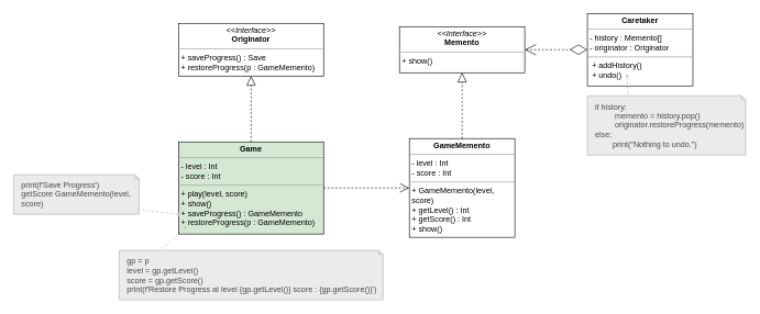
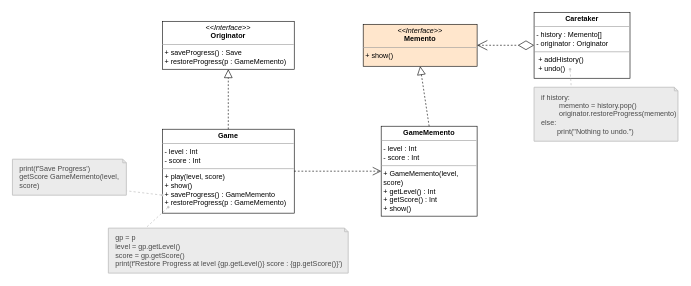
- <mxCell id="5" value="&lt;p style=&quot;margin:0px;margin-top:4px;text-align:center;&quot;&gt;&lt;i&gt;&amp;lt;&amp;lt;Interface&amp;gt;&amp;gt;&lt;/i&gt;&lt;br&gt;&lt;b&gt;Memento&lt;/b&gt;&lt;/p&gt;&lt;hr size=&quot;1&quot;&gt;&lt;p style=&quot;margin:0px;margin-left:4px;&quot;&gt;+ show()&lt;/p&gt;" style="verticalAlign=top;align=left;overflow=fill;fontSize=12;fontFamily=Helvetica;html=1;whiteSpace=wrap;movable=0;resizable=0;rotatable=0;deletable=0;editable=0;locked=1;connectable=0;" parent="1" vertex="1"><mxGeometry x="605" y="40" width="190" height="70" as="geometry" /></mxCell>
+ <mxCell id="5" value="&lt;p style=&quot;margin:0px;margin-top:4px;text-align:center;&quot;&gt;&lt;i&gt;&amp;lt;&amp;lt;Interface&amp;gt;&amp;gt;&lt;/i&gt;&lt;br&gt;&lt;b&gt;Memento&lt;/b&gt;&lt;/p&gt;&lt;hr size=&quot;1&quot;&gt;&lt;p style=&quot;margin:0px;margin-left:4px;&quot;&gt;+ show()&lt;/p&gt;" style="verticalAlign=top;align=left;overflow=fill;fontSize=12;fontFamily=Helvetica;html=1;whiteSpace=wrap;movable=0;resizable=0;rotatable=0;deletable=0;editable=0;locked=1;connectable=0;fillColor=#ffe6cc;" parent="1" vertex="1"><mxGeometry x="605" y="40" width="190" height="70" as="geometry" /></mxCell>
- <mxCell id="3" value="&lt;p style=&quot;margin:0px;margin-top:4px;text-align:center;&quot;&gt;&lt;b&gt;Game&lt;/b&gt;&lt;/p&gt;&lt;hr size=&quot;1&quot;&gt;&lt;p style=&quot;margin:0px;margin-left:4px;&quot;&gt;- level : Int&lt;/p&gt;&lt;p style=&quot;margin:0px;margin-left:4px;&quot;&gt;- score : Int&lt;/p&gt;&lt;hr size=&quot;1&quot;&gt;&lt;p style=&quot;margin:0px;margin-left:4px;&quot;&gt;+ play(level, score)&lt;/p&gt;&lt;p style=&quot;margin:0px;margin-left:4px;&quot;&gt;+ show()&lt;/p&gt;&lt;p style=&quot;border-color: var(--border-color); margin: 0px 0px 0px 4px;&quot;&gt;+ saveProgress() : GameMemento&lt;/p&gt;&lt;p style=&quot;border-color: var(--border-color); margin: 0px 0px 0px 4px;&quot;&gt;+ restoreProgress(p : GameMemento&lt;span style=&quot;background-color: initial;&quot;&gt;)&amp;nbsp;&lt;/span&gt;&lt;/p&gt;" style="verticalAlign=top;align=left;overflow=fill;fontSize=12;fontFamily=Helvetica;html=1;whiteSpace=wrap;movable=0;resizable=0;rotatable=0;deletable=0;editable=0;locked=1;connectable=0;fillColor=#d5e8d4;" parent="1" vertex="1"><mxGeometry x="270" y="215" width="220" height="140" as="geometry" /></mxCell>
+ <mxCell id="3" value="&lt;p style=&quot;margin:0px;margin-top:4px;text-align:center;&quot;&gt;&lt;b&gt;Game&lt;/b&gt;&lt;/p&gt;&lt;hr size=&quot;1&quot;&gt;&lt;p style=&quot;margin:0px;margin-left:4px;&quot;&gt;- level : Int&lt;/p&gt;&lt;p style=&quot;margin:0px;margin-left:4px;&quot;&gt;- score : Int&lt;/p&gt;&lt;hr size=&quot;1&quot;&gt;&lt;p style=&quot;margin:0px;margin-left:4px;&quot;&gt;+ play(level, score)&lt;/p&gt;&lt;p style=&quot;margin:0px;margin-left:4px;&quot;&gt;+ show()&lt;/p&gt;&lt;p style=&quot;border-color: var(--border-color); margin: 0px 0px 0px 4px;&quot;&gt;+ saveProgress() : GameMemento&lt;/p&gt;&lt;p style=&quot;border-color: var(--border-color); margin: 0px 0px 0px 4px;&quot;&gt;+ restoreProgress(p : GameMemento&lt;span style=&quot;background-color: initial;&quot;&gt;)&amp;nbsp;&lt;/span&gt;&lt;/p&gt;" style="verticalAlign=top;align=left;overflow=fill;fontSize=12;fontFamily=Helvetica;html=1;whiteSpace=wrap;movable=0;resizable=0;rotatable=0;deletable=0;editable=0;locked=1;connectable=0;" parent="1" vertex="1"><mxGeometry x="270" y="215" width="220" height="140" as="geometry" /></mxCell>
- <mxCell id="4" value="&lt;p style=&quot;margin:0px;margin-top:4px;text-align:center;&quot;&gt;&lt;b&gt;GameMemento&lt;/b&gt;&lt;/p&gt;&lt;hr size=&quot;1&quot;&gt;&lt;p style=&quot;border-color: var(--border-color); margin: 0px 0px 0px 4px;&quot;&gt;- level : Int&lt;/p&gt;&lt;p style=&quot;border-color: var(--border-color); margin: 0px 0px 0px 4px;&quot;&gt;- score : Int&lt;/p&gt;&lt;hr size=&quot;1&quot;&gt;&lt;p style=&quot;margin:0px;margin-left:4px;&quot;&gt;+ GameMemento(level, score)&lt;/p&gt;&lt;p style=&quot;margin:0px;margin-left:4px;&quot;&gt;+ getLevel() : Int&lt;/p&gt;&lt;p style=&quot;margin:0px;margin-left:4px;&quot;&gt;+ getScore() : Int&lt;/p&gt;&lt;p style=&quot;margin:0px;margin-left:4px;&quot;&gt;+ show()&lt;/p&gt;" style="verticalAlign=top;align=left;overflow=fill;fontSize=12;fontFamily=Helvetica;html=1;whiteSpace=wrap;movable=0;resizable=0;rotatable=0;deletable=0;editable=0;locked=1;connectable=0;" parent="1" vertex="1"><mxGeometry x="620" y="210" width="160" height="150" as="geometry" /></mxCell>
+ <mxCell id="4" value="&lt;p style=&quot;margin:0px;margin-top:4px;text-align:center;&quot;&gt;&lt;b&gt;GameMemento&lt;/b&gt;&lt;/p&gt;&lt;hr size=&quot;1&quot;&gt;&lt;p style=&quot;border-color: var(--border-color); margin: 0px 0px 0px 4px;&quot;&gt;- level : Int&lt;/p&gt;&lt;p style=&quot;border-color: var(--border-color); margin: 0px 0px 0px 4px;&quot;&gt;- score : Int&lt;/p&gt;&lt;hr size=&quot;1&quot;&gt;&lt;p style=&quot;margin:0px;margin-left:4px;&quot;&gt;+ GameMemento(level, score)&lt;/p&gt;&lt;p style=&quot;margin:0px;margin-left:4px;&quot;&gt;+ getLevel() : Int&lt;/p&gt;&lt;p style=&quot;margin:0px;margin-left:4px;&quot;&gt;+ getScore() : Int&lt;/p&gt;&lt;p style=&quot;margin:0px;margin-left:4px;&quot;&gt;+ show()&lt;/p&gt;" style="verticalAlign=top;align=left;overflow=fill;fontSize=12;fontFamily=Helvetica;html=1;whiteSpace=wrap;movable=0;resizable=0;rotatable=0;deletable=0;editable=0;locked=1;connectable=0;" parent="1" vertex="1"><mxGeometry x="635" y="210" width="160" height="150" as="geometry" /></mxCell>
